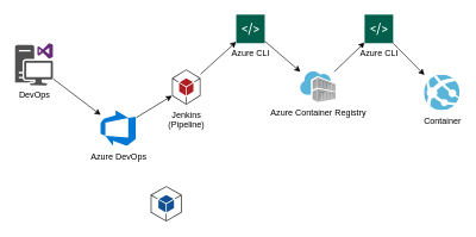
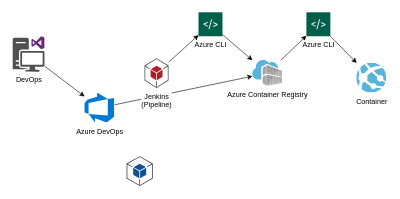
- <mxCell id="2" value="" style="edgeStyle=none;rounded=0;orthogonalLoop=1;jettySize=auto;html=1;labelBackgroundColor=#ffffff;" edge="1" parent="1" source="3" target="11"><mxGeometry relative="1" as="geometry" /></mxCell>
+ <mxCell id="2" value="" style="edgeStyle=none;rounded=0;orthogonalLoop=1;jettySize=auto;html=1;labelBackgroundColor=#ffffff;" edge="1" parent="1" source="3" target="6"><mxGeometry relative="1" as="geometry" /></mxCell>
